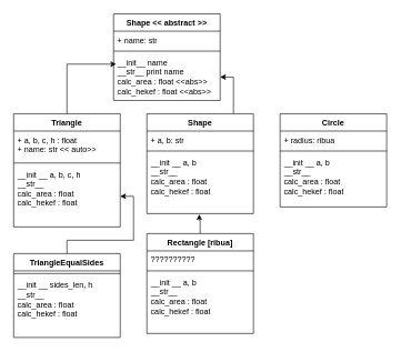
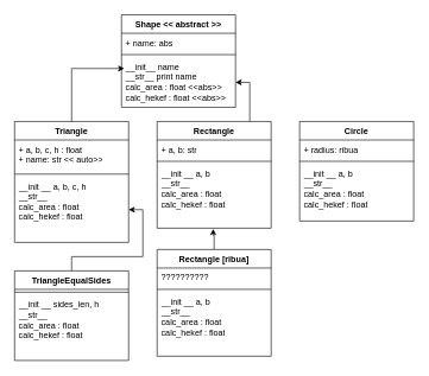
- <mxCell id="3" value="+ name: str" style="text;strokeColor=none;fillColor=none;align=left;verticalAlign=top;spacingLeft=4;spacingRight=4;overflow=hidden;rotatable=0;points=[[0,0.5],[1,0.5]];portConstraint=eastwest;whiteSpace=wrap;html=1;" vertex="1" parent="2"><mxGeometry y="26" width="160" height="26" as="geometry" /></mxCell>
+ <mxCell id="3" value="+ name: abs" style="text;strokeColor=none;fillColor=none;align=left;verticalAlign=top;spacingLeft=4;spacingRight=4;overflow=hidden;rotatable=0;points=[[0,0.5],[1,0.5]];portConstraint=eastwest;whiteSpace=wrap;html=1;" vertex="1" parent="2"><mxGeometry y="26" width="160" height="26" as="geometry" /></mxCell>
- <mxCell id="11" value="Shape" style="swimlane;fontStyle=1;align=center;verticalAlign=top;childLayout=stackLayout;horizontal=1;startSize=26;horizontalStack=0;resizeParent=1;resizeParentMax=0;resizeLast=0;collapsible=1;marginBottom=0;whiteSpace=wrap;html=1;" vertex="1" parent="1"><mxGeometry x="220" y="170" width="160" height="150" as="geometry" /></mxCell>
+ <mxCell id="11" value="Rectangle" style="swimlane;fontStyle=1;align=center;verticalAlign=top;childLayout=stackLayout;horizontal=1;startSize=26;horizontalStack=0;resizeParent=1;resizeParentMax=0;resizeLast=0;collapsible=1;marginBottom=0;whiteSpace=wrap;html=1;" vertex="1" parent="1"><mxGeometry x="220" y="170" width="160" height="150" as="geometry" /></mxCell>
